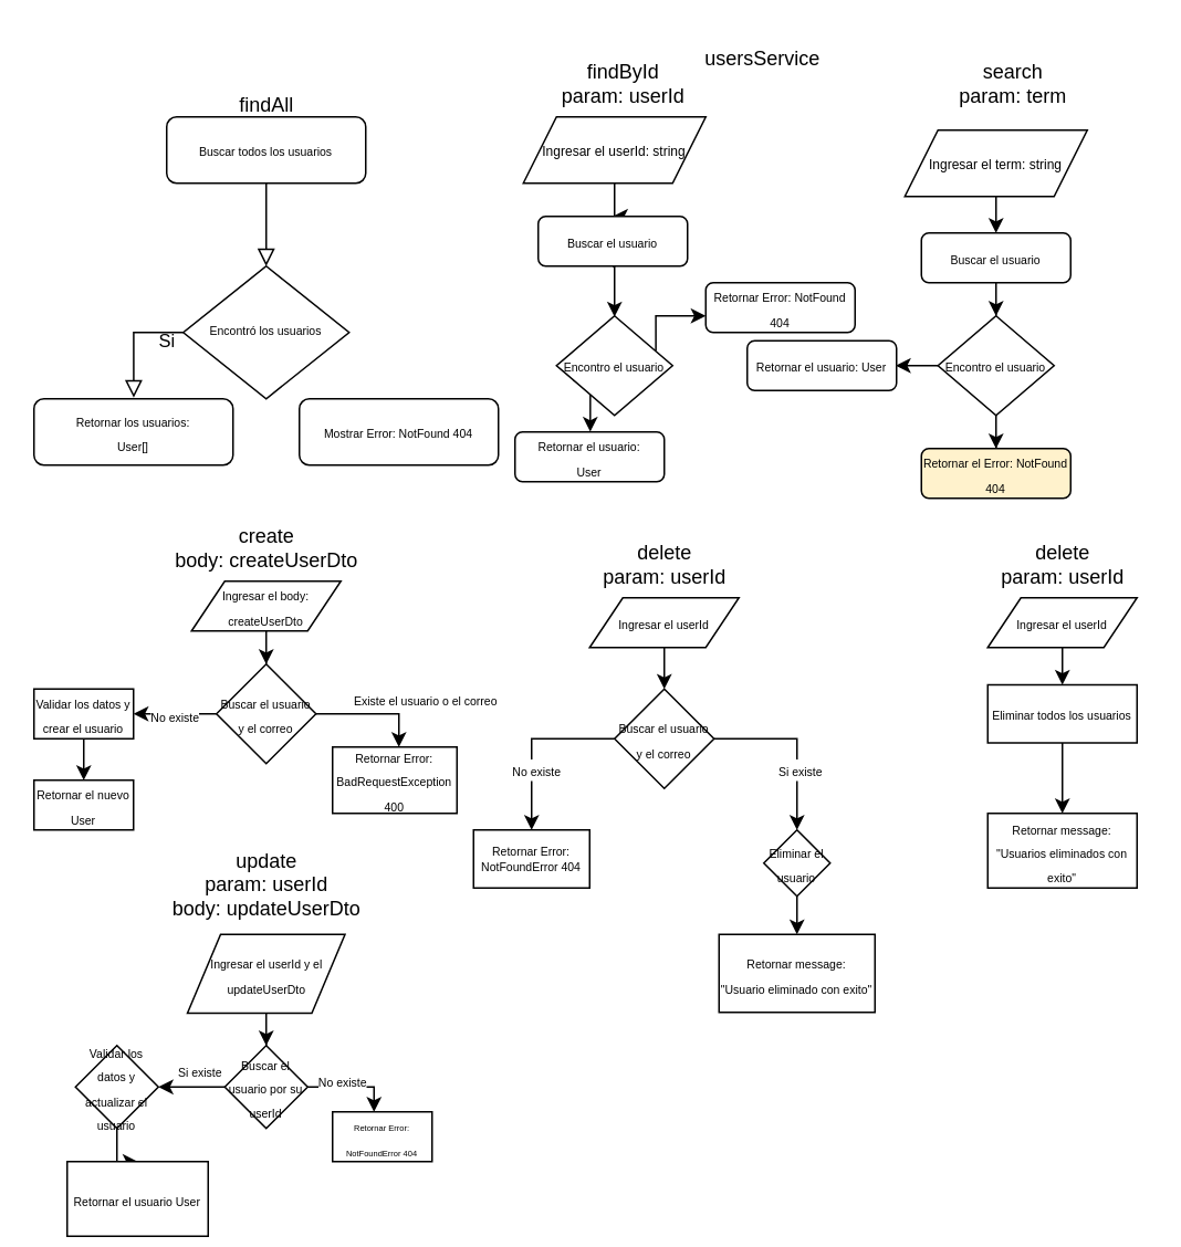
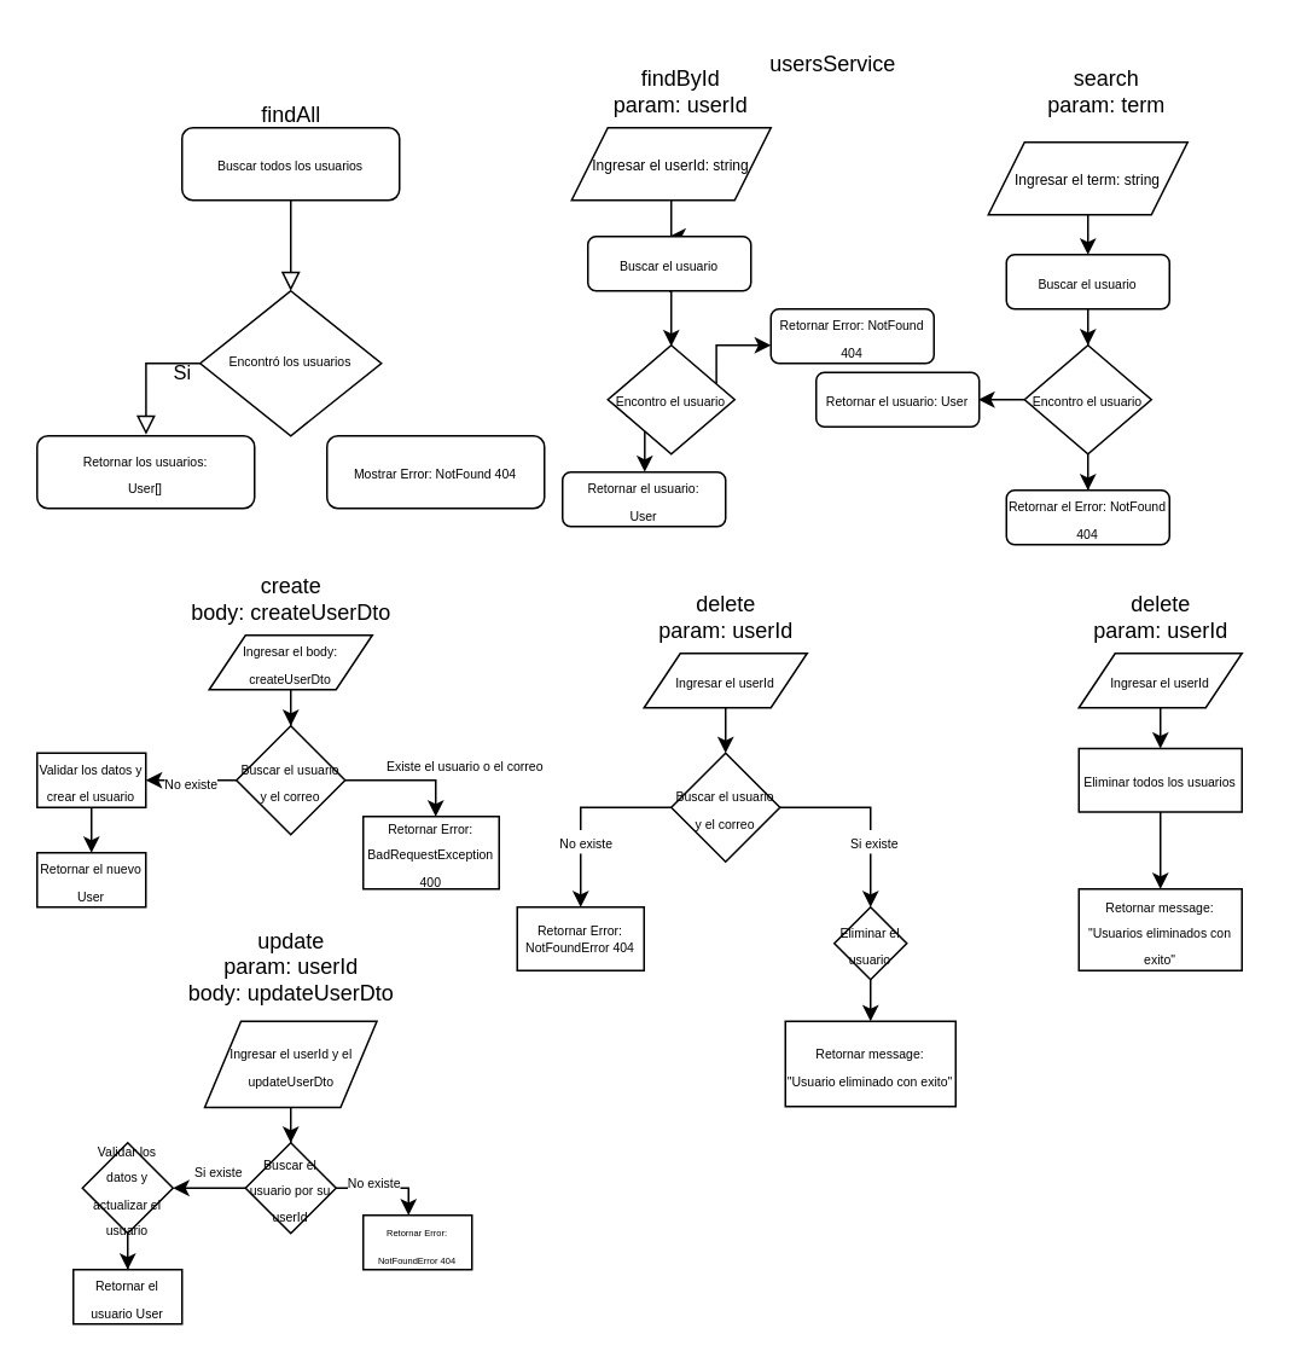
- <mxCell id="29" value="&lt;font style=&quot;font-size: 7px;&quot;&gt;Retornar el Error: NotFound 404&lt;font style=&quot;font-size: 7px;&quot;&gt;&lt;font style=&quot;font-size: 7px;&quot;&gt;&lt;br&gt;&lt;/font&gt;&lt;/font&gt;&lt;/font&gt;" style="rounded=1;whiteSpace=wrap;html=1;fillColor=#fff2cc;" vertex="1" parent="1"><mxGeometry x="555" y="270" width="90" height="30" as="geometry" /></mxCell>
+ <mxCell id="29" value="&lt;font style=&quot;font-size: 7px;&quot;&gt;Retornar el Error: NotFound 404&lt;font style=&quot;font-size: 7px;&quot;&gt;&lt;font style=&quot;font-size: 7px;&quot;&gt;&lt;br&gt;&lt;/font&gt;&lt;/font&gt;&lt;/font&gt;" style="rounded=1;whiteSpace=wrap;html=1;" vertex="1" parent="1"><mxGeometry x="555" y="270" width="90" height="30" as="geometry" /></mxCell>
- <mxCell id="53" value="&lt;font style=&quot;font-size: 7px;&quot;&gt;Retornar el usuario User&lt;br&gt;&lt;/font&gt;" style="rounded=0;whiteSpace=wrap;html=1;" vertex="1" parent="1"><mxGeometry x="40" y="700" width="85" height="45" as="geometry" /></mxCell>
+ <mxCell id="53" value="&lt;font style=&quot;font-size: 7px;&quot;&gt;Retornar el usuario User&lt;br&gt;&lt;/font&gt;" style="rounded=0;whiteSpace=wrap;html=1;" vertex="1" parent="1"><mxGeometry x="40" y="700" width="60" height="30" as="geometry" /></mxCell>
